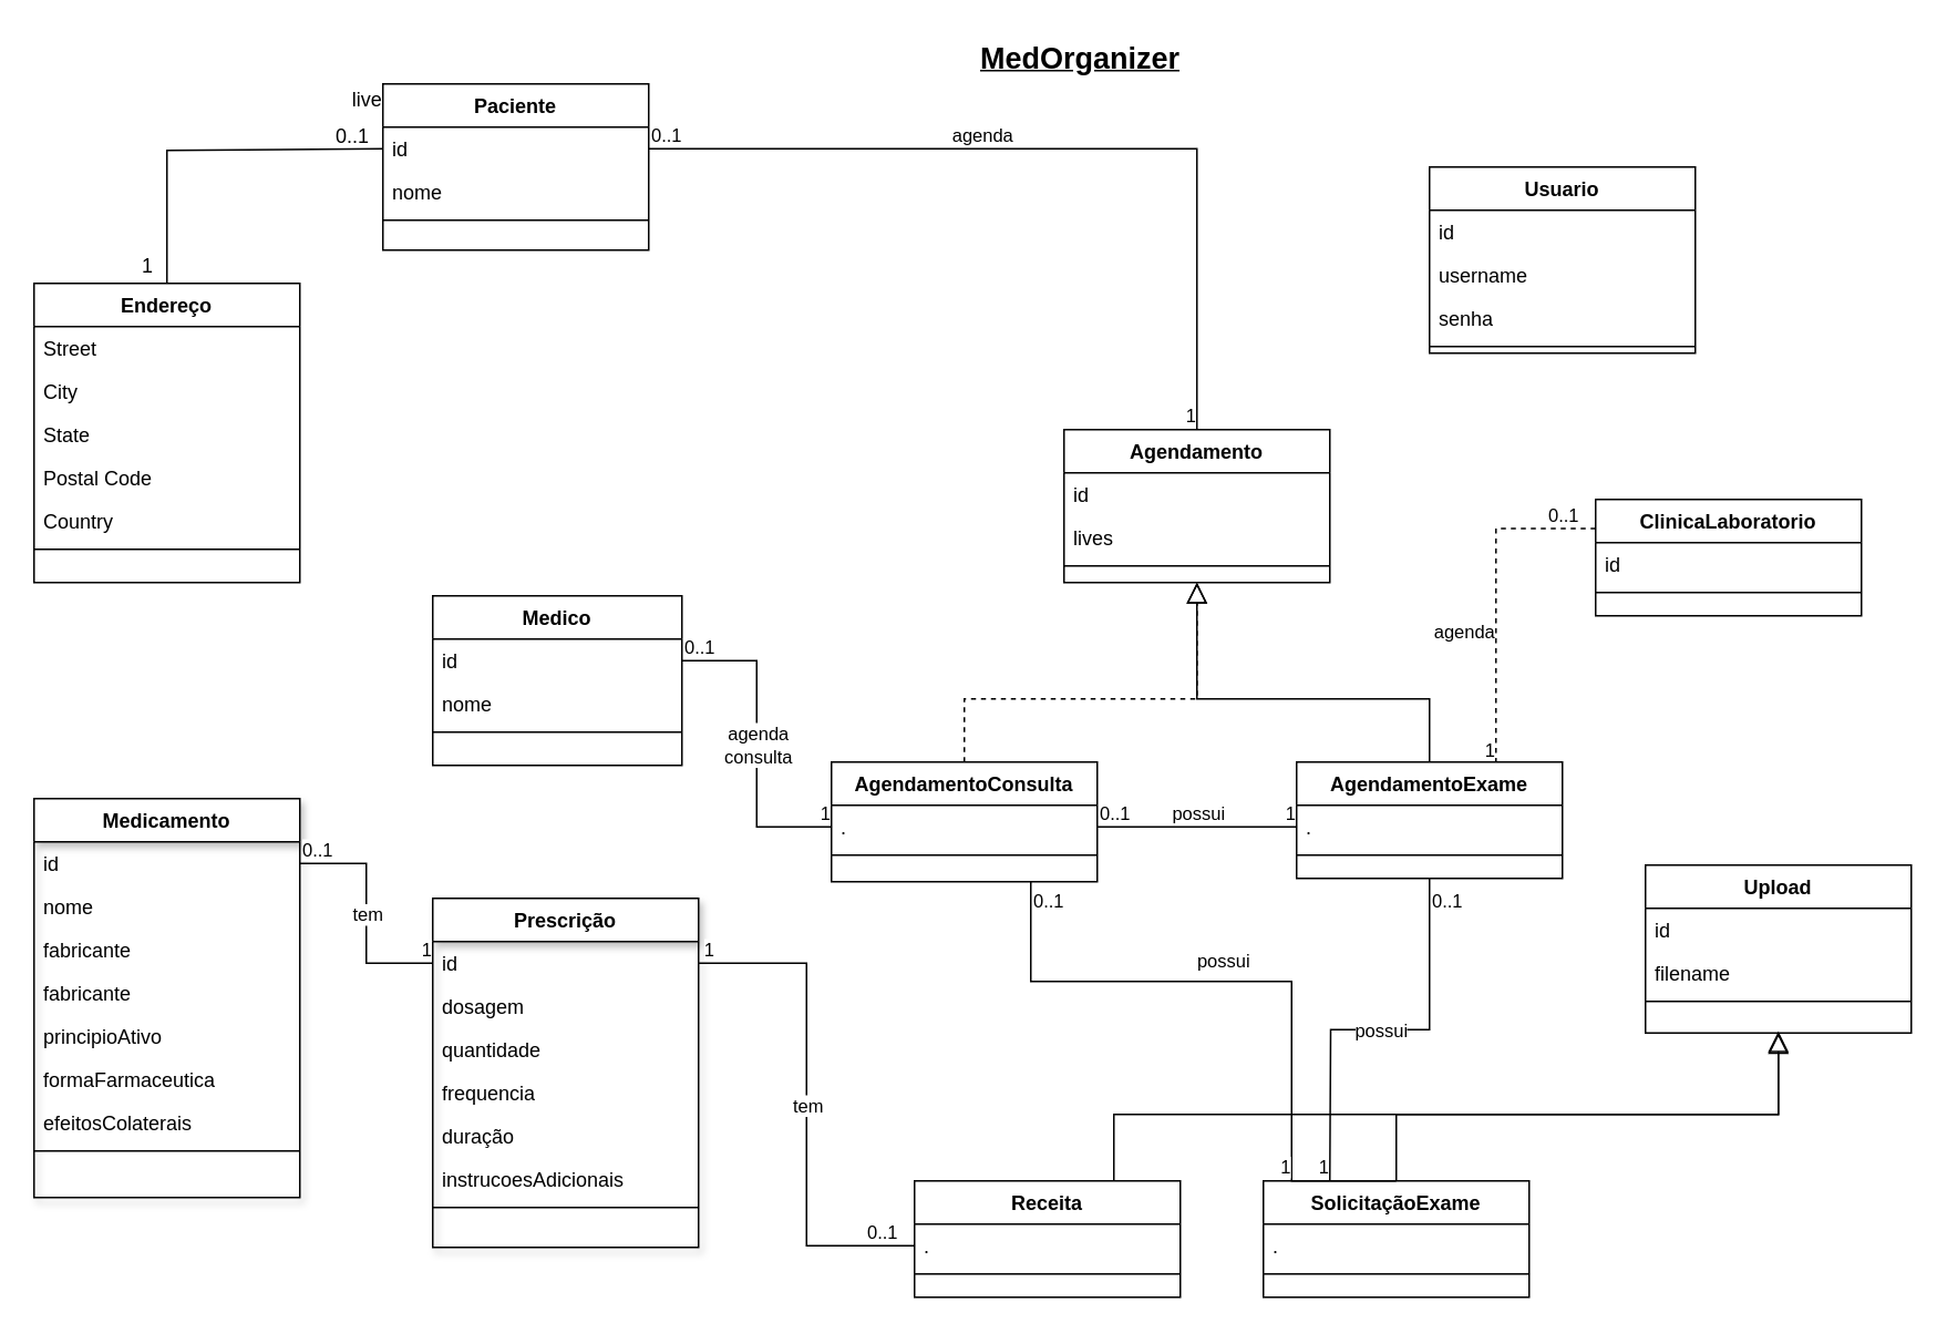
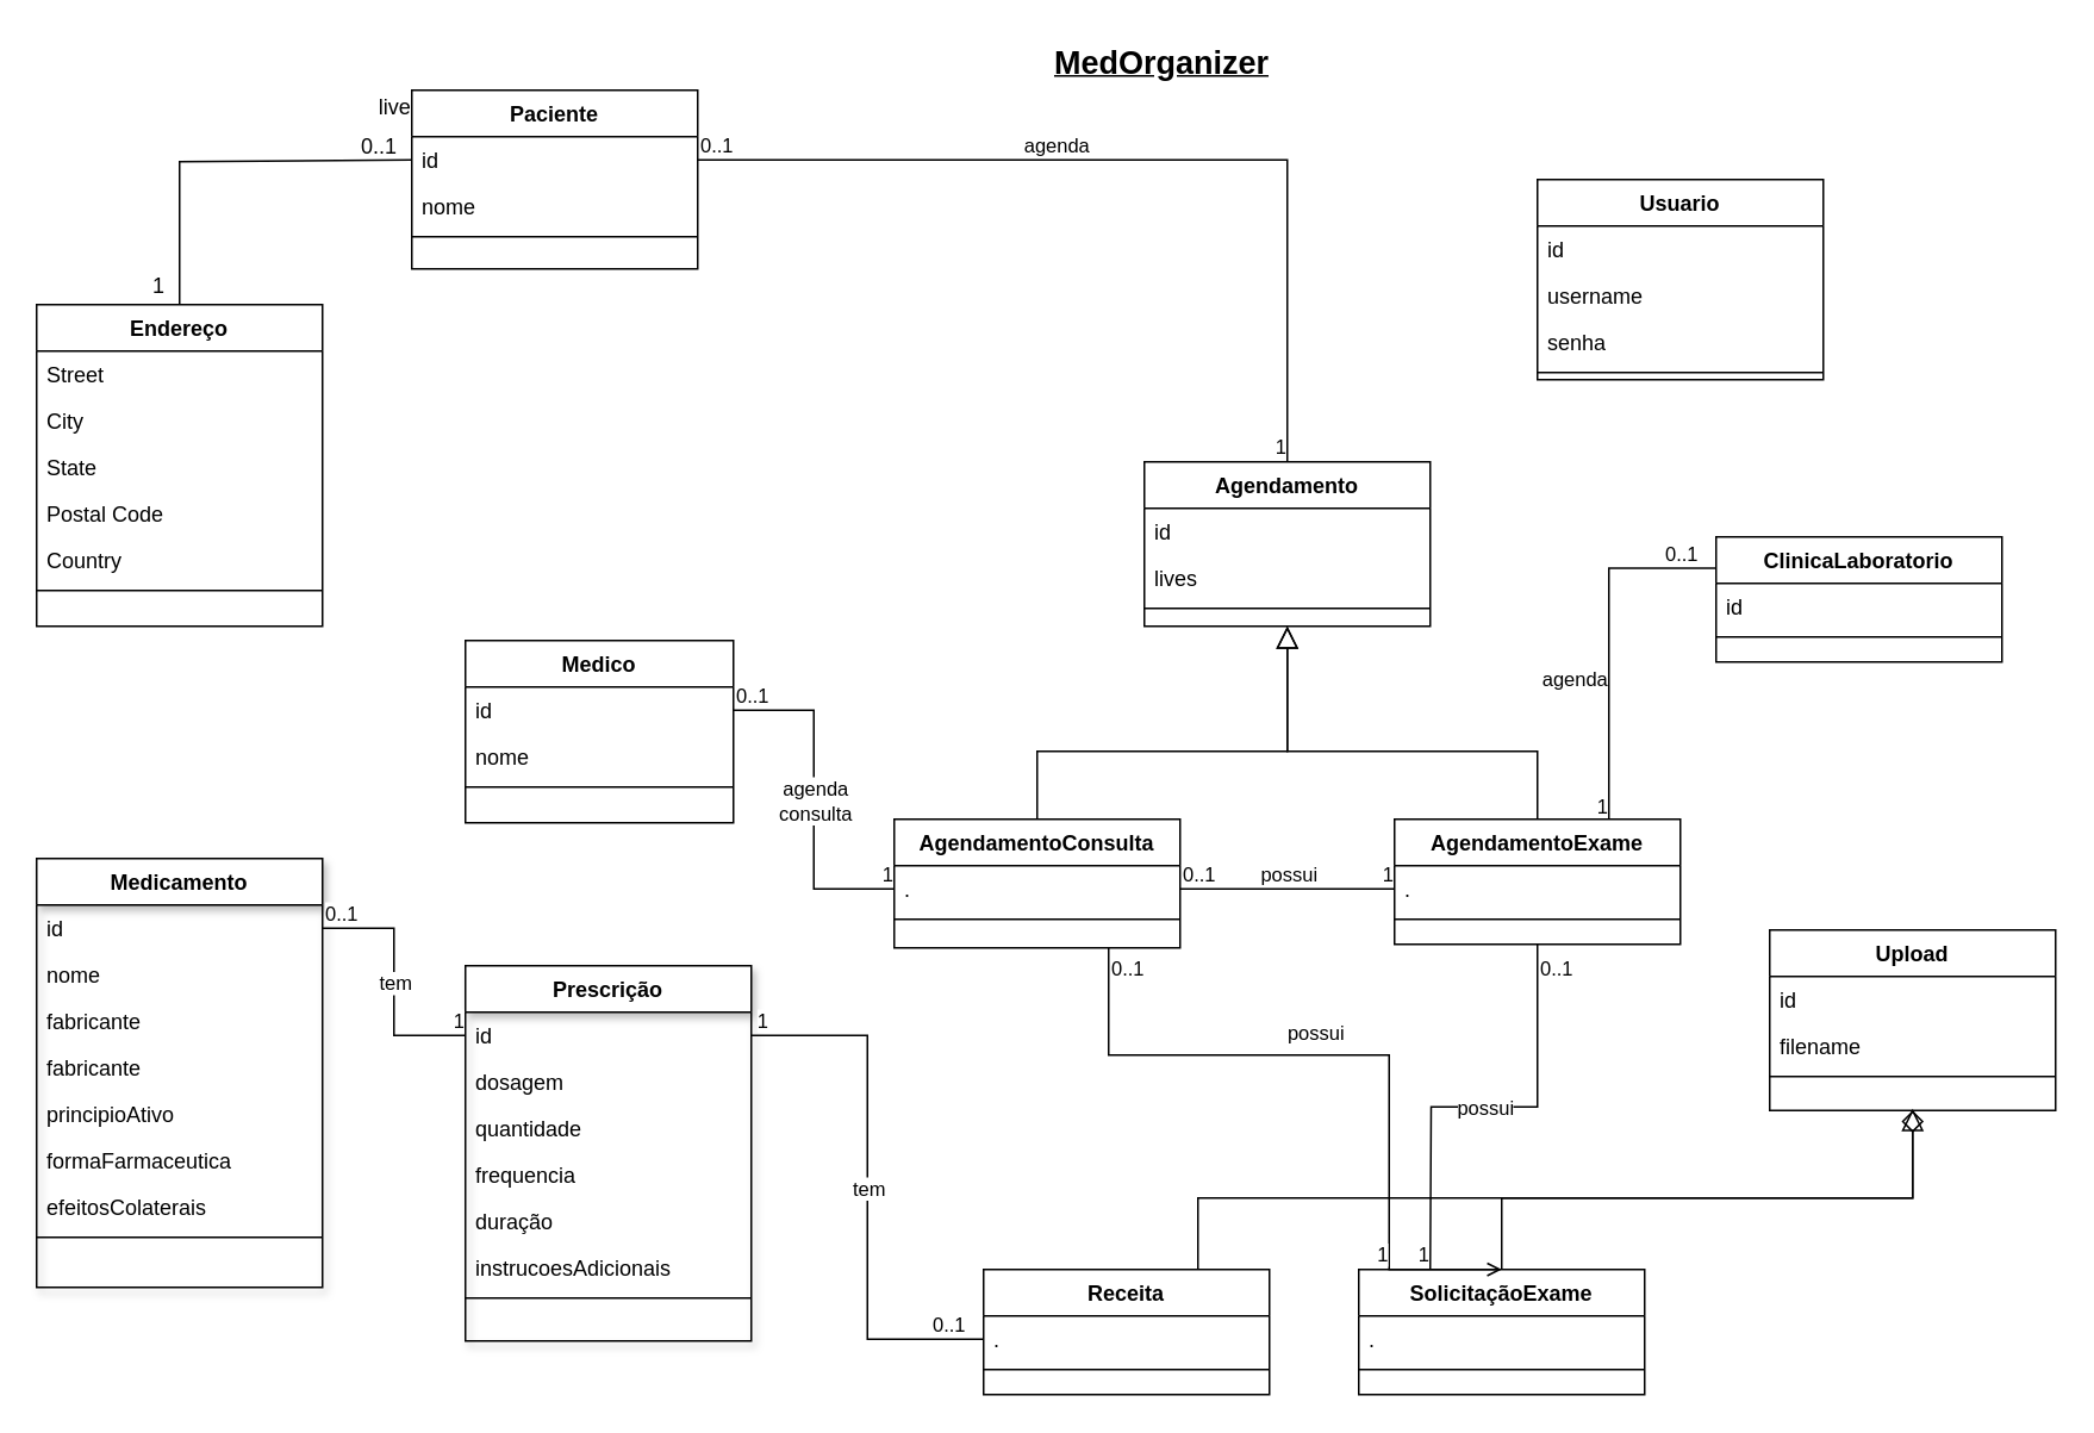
- <mxCell id="97" value="" style="endArrow=none;html=1;rounded=0;entryX=0.75;entryY=0;entryDx=0;entryDy=0;edgeStyle=orthogonalEdgeStyle;endFill=0;exitX=0;exitY=0.25;exitDx=0;exitDy=0;dashed=1;" parent="1" source="48" target="29" edge="1"><mxGeometry relative="1" as="geometry"><mxPoint x="510" y="149" as="sourcePoint" /><mxPoint x="730" y="268" as="targetPoint" /></mxGeometry></mxCell>
+ <mxCell id="97" value="" style="endArrow=none;html=1;rounded=0;entryX=0.75;entryY=0;entryDx=0;entryDy=0;edgeStyle=orthogonalEdgeStyle;endFill=0;exitX=0;exitY=0.25;exitDx=0;exitDy=0;" parent="1" source="48" target="29" edge="1"><mxGeometry relative="1" as="geometry"><mxPoint x="510" y="149" as="sourcePoint" /><mxPoint x="730" y="268" as="targetPoint" /></mxGeometry></mxCell>
- <mxCell id="75" value="" style="endArrow=block;endSize=10;endFill=0;shadow=0;strokeWidth=1;rounded=0;edgeStyle=elbowEdgeStyle;elbow=vertical;exitX=0.5;exitY=0;exitDx=0;exitDy=0;entryX=0.5;entryY=1;entryDx=0;entryDy=0;dashed=1;" parent="1" source="26" target="22" edge="1"><mxGeometry width="160" relative="1" as="geometry"><mxPoint x="770" y="446" as="sourcePoint" /><mxPoint x="720" y="360" as="targetPoint" /><Array as="points"><mxPoint x="650" y="420" /></Array></mxGeometry></mxCell>
+ <mxCell id="75" value="" style="endArrow=block;endSize=10;endFill=0;shadow=0;strokeWidth=1;rounded=0;edgeStyle=elbowEdgeStyle;elbow=vertical;exitX=0.5;exitY=0;exitDx=0;exitDy=0;entryX=0.5;entryY=1;entryDx=0;entryDy=0;" parent="1" source="26" target="22" edge="1"><mxGeometry width="160" relative="1" as="geometry"><mxPoint x="770" y="446" as="sourcePoint" /><mxPoint x="720" y="360" as="targetPoint" /><Array as="points"><mxPoint x="650" y="420" /></Array></mxGeometry></mxCell>
- <mxCell id="101" value="" style="endArrow=block;endSize=10;endFill=0;shadow=0;strokeWidth=1;rounded=0;edgeStyle=elbowEdgeStyle;elbow=vertical;exitX=0.5;exitY=0;exitDx=0;exitDy=0;entryX=0.5;entryY=1;entryDx=0;entryDy=0;" parent="1" source="90" target="82" edge="1"><mxGeometry width="160" relative="1" as="geometry"><mxPoint x="1220" y="768" as="sourcePoint" /><mxPoint x="1080" y="660" as="targetPoint" /><Array as="points"><mxPoint x="970" y="670" /></Array></mxGeometry></mxCell>
+ <mxCell id="101" value="" style="endArrow=diamond;endSize=10;endFill=0;shadow=0;strokeWidth=1;rounded=0;edgeStyle=elbowEdgeStyle;elbow=vertical;exitX=0.5;exitY=0;exitDx=0;exitDy=0;entryX=0.5;entryY=1;entryDx=0;entryDy=0;" parent="1" source="90" target="82" edge="1"><mxGeometry width="160" relative="1" as="geometry"><mxPoint x="1220" y="768" as="sourcePoint" /><mxPoint x="1080" y="660" as="targetPoint" /><Array as="points"><mxPoint x="970" y="670" /></Array></mxGeometry></mxCell>
- <mxCell id="93" value="" style="endArrow=none;html=1;rounded=0;entryX=0.5;entryY=0;entryDx=0;entryDy=0;exitX=0.75;exitY=1;exitDx=0;exitDy=0;edgeStyle=orthogonalEdgeStyle;endFill=0;" parent="1" source="26" target="90" edge="1"><mxGeometry relative="1" as="geometry"><mxPoint x="782" y="590" as="sourcePoint" /><mxPoint x="772" y="716" as="targetPoint" /><Array as="points"><mxPoint x="620" y="590" /><mxPoint x="777" y="590" /></Array></mxGeometry></mxCell>
+ <mxCell id="93" value="" style="endArrow=open;html=1;rounded=0;entryX=0.5;entryY=0;entryDx=0;entryDy=0;exitX=0.75;exitY=1;exitDx=0;exitDy=0;edgeStyle=orthogonalEdgeStyle;endFill=0;" parent="1" source="26" target="90" edge="1"><mxGeometry relative="1" as="geometry"><mxPoint x="782" y="590" as="sourcePoint" /><mxPoint x="772" y="716" as="targetPoint" /><Array as="points"><mxPoint x="620" y="590" /><mxPoint x="777" y="590" /></Array></mxGeometry></mxCell>
